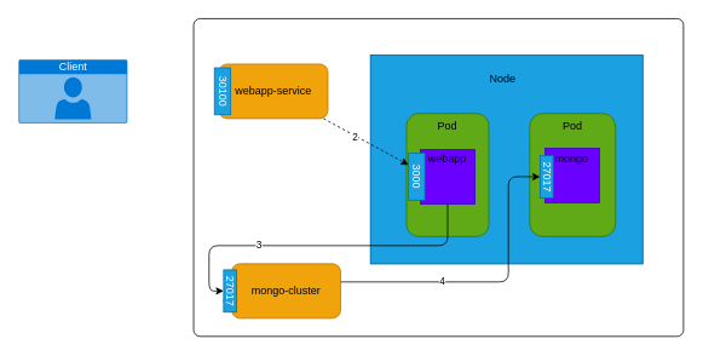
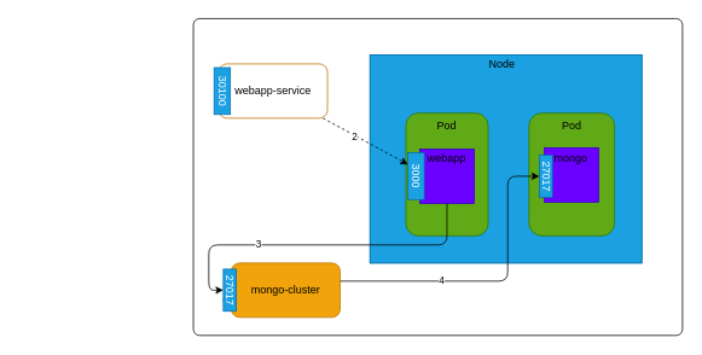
- <mxCell id="5" value="Node" style="text;html=1;strokeColor=none;fillColor=none;align=center;verticalAlign=middle;whiteSpace=wrap;rounded=0;" vertex="1" parent="3"><mxGeometry x="120.833" y="15" width="50.0" height="21.562" as="geometry" /></mxCell>
+ <mxCell id="5" value="Node" style="text;html=1;strokeColor=none;fillColor=none;align=center;verticalAlign=middle;whiteSpace=wrap;rounded=0;" vertex="1" parent="3"><mxGeometry x="120.833" width="50.0" height="21.562" as="geometry" /></mxCell>
- <mxCell id="27" value="Client" style="html=1;strokeColor=none;fillColor=#0079D6;labelPosition=center;verticalLabelPosition=middle;verticalAlign=top;align=center;fontSize=12;outlineConnect=0;spacingTop=-6;fontColor=#FFFFFF;sketch=0;shape=mxgraph.sitemap.user;" vertex="1" parent="1"><mxGeometry x="20" y="65" width="120" height="70" as="geometry" /></mxCell>
- <mxCell id="19" value="webapp-service" style="rounded=1;whiteSpace=wrap;html=1;fillColor=#f0a30a;fontColor=#000000;strokeColor=#BD7000;" vertex="1" parent="1"><mxGeometry x="241" y="70" width="120" height="60" as="geometry" /></mxCell>
+ <mxCell id="19" value="webapp-service" style="rounded=1;whiteSpace=wrap;html=1;fillColor=#ffffff;fontColor=#000000;strokeColor=#BD7000;" vertex="1" parent="1"><mxGeometry x="241" y="70" width="120" height="60" as="geometry" /></mxCell>
